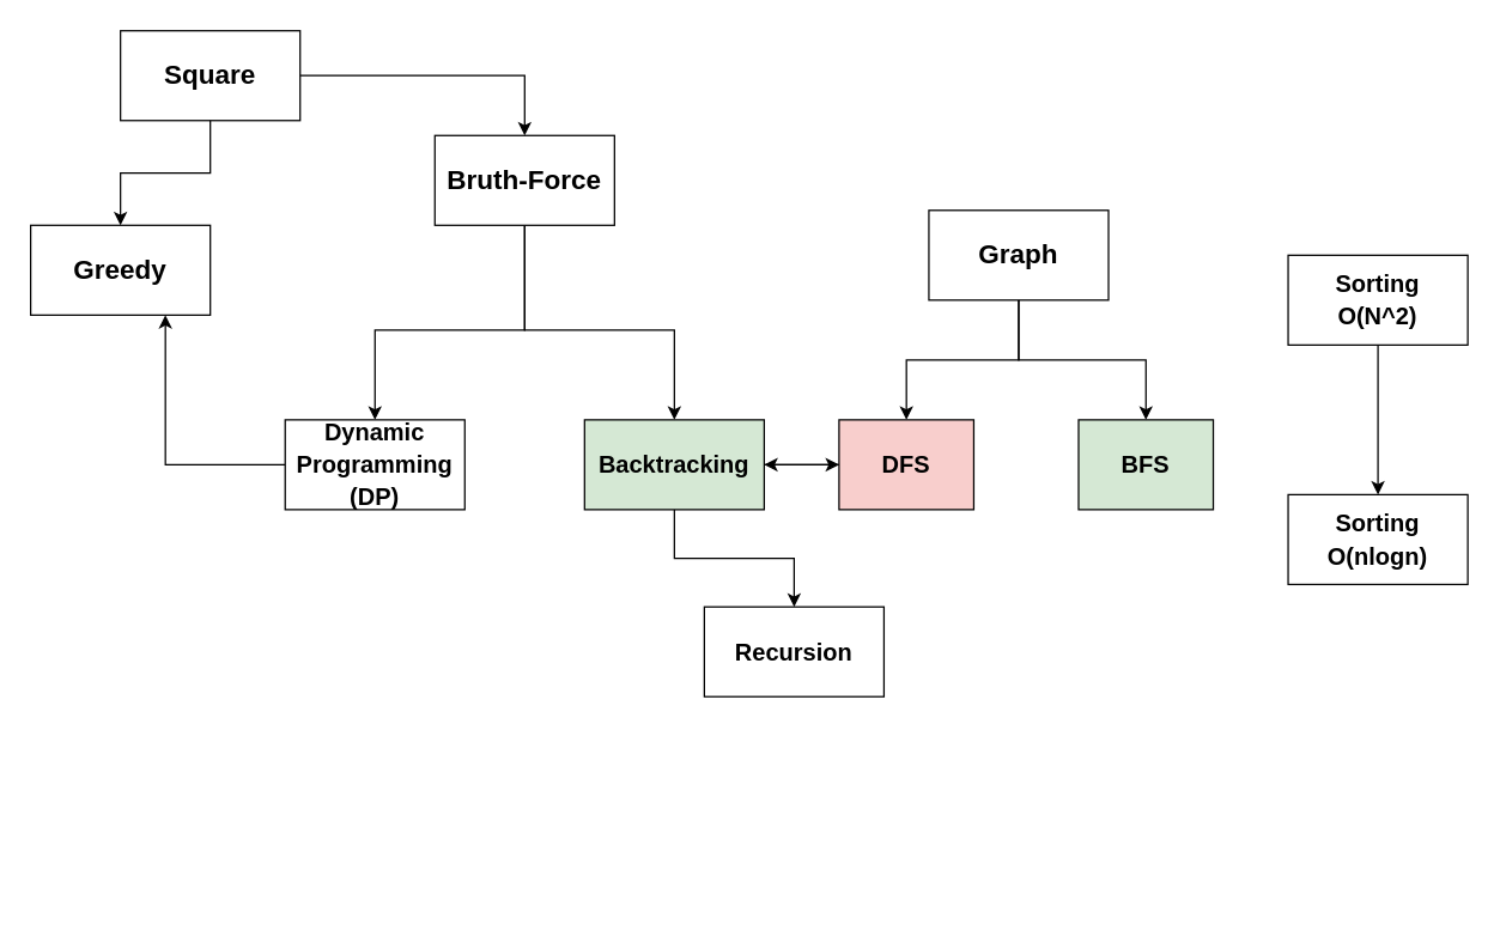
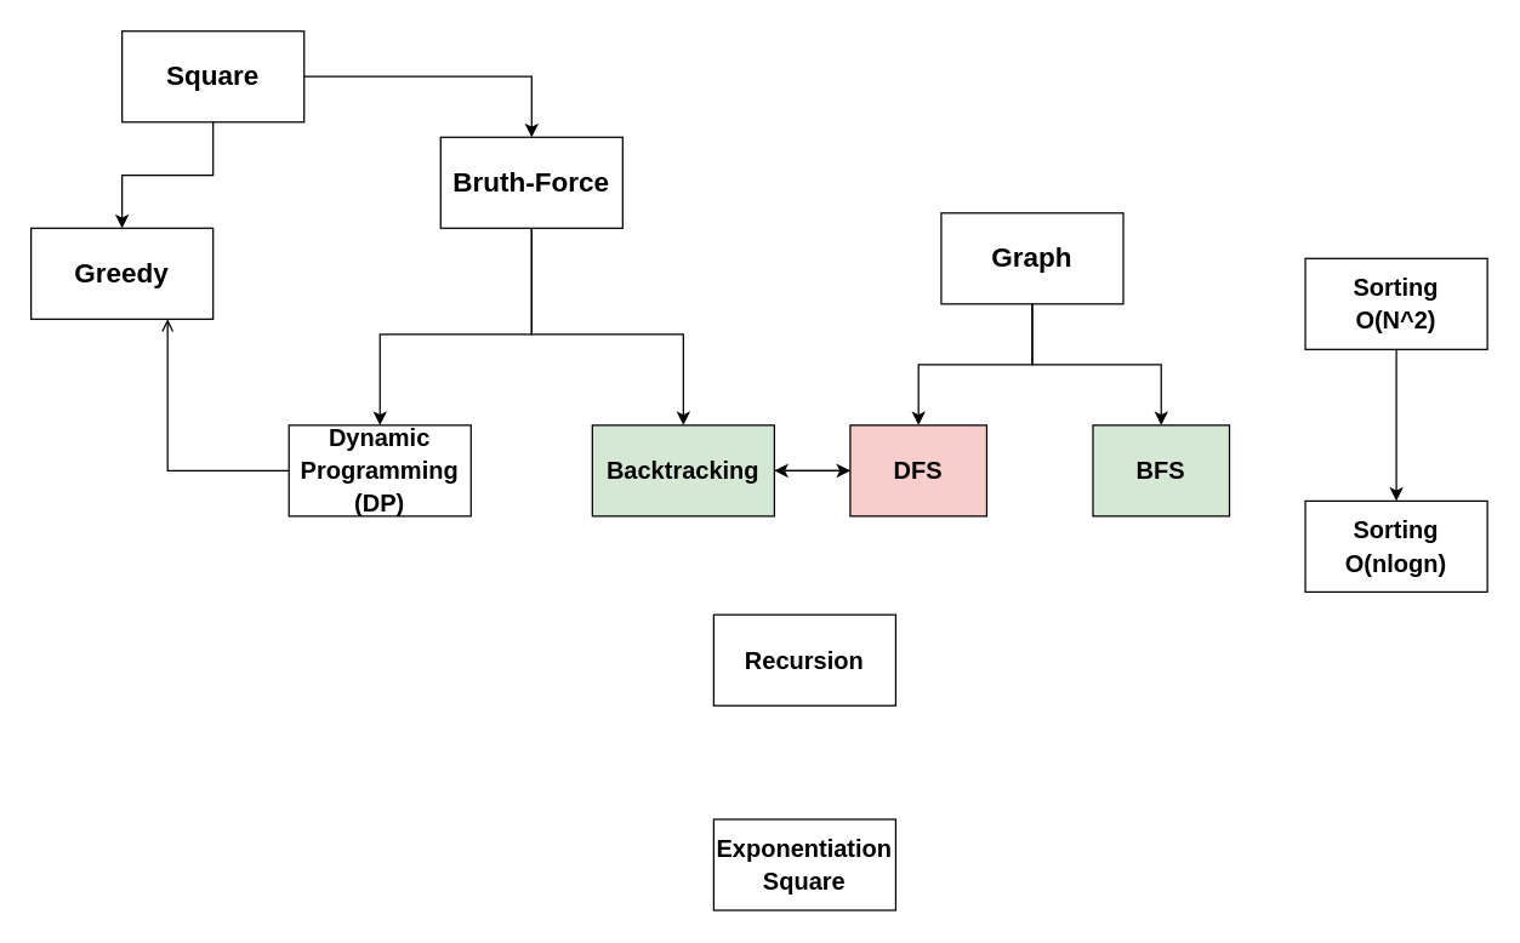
- <mxCell id="5" style="edgeStyle=orthogonalEdgeStyle;rounded=0;orthogonalLoop=1;jettySize=auto;html=1;exitX=0;exitY=0.5;exitDx=0;exitDy=0;entryX=0.75;entryY=1;entryDx=0;entryDy=0;" edge="1" parent="1" source="6" target="19"><mxGeometry relative="1" as="geometry" /></mxCell>
+ <mxCell id="5" style="edgeStyle=orthogonalEdgeStyle;rounded=0;orthogonalLoop=1;jettySize=auto;html=1;exitX=0;exitY=0.5;exitDx=0;exitDy=0;entryX=0.75;entryY=1;entryDx=0;entryDy=0;endArrow=open;" edge="1" parent="1" source="6" target="19"><mxGeometry relative="1" as="geometry" /></mxCell>
- <mxCell id="14" style="edgeStyle=orthogonalEdgeStyle;rounded=0;orthogonalLoop=1;jettySize=auto;html=1;exitX=0.5;exitY=1;exitDx=0;exitDy=0;entryX=0.5;entryY=0;entryDx=0;entryDy=0;" edge="1" parent="1" source="15" target="24"><mxGeometry relative="1" as="geometry" /></mxCell>
+ <mxCell id="25" value="&lt;font style=&quot;font-size: 18px&quot;&gt;&lt;b style=&quot;font-size: 16px&quot;&gt;Exponentiation&lt;br&gt;Square&lt;br&gt;&lt;/b&gt;&lt;/font&gt;" style="rounded=0;whiteSpace=wrap;html=1;" vertex="1" parent="1"><mxGeometry x="470" y="540" width="120" height="60" as="geometry" /></mxCell>
